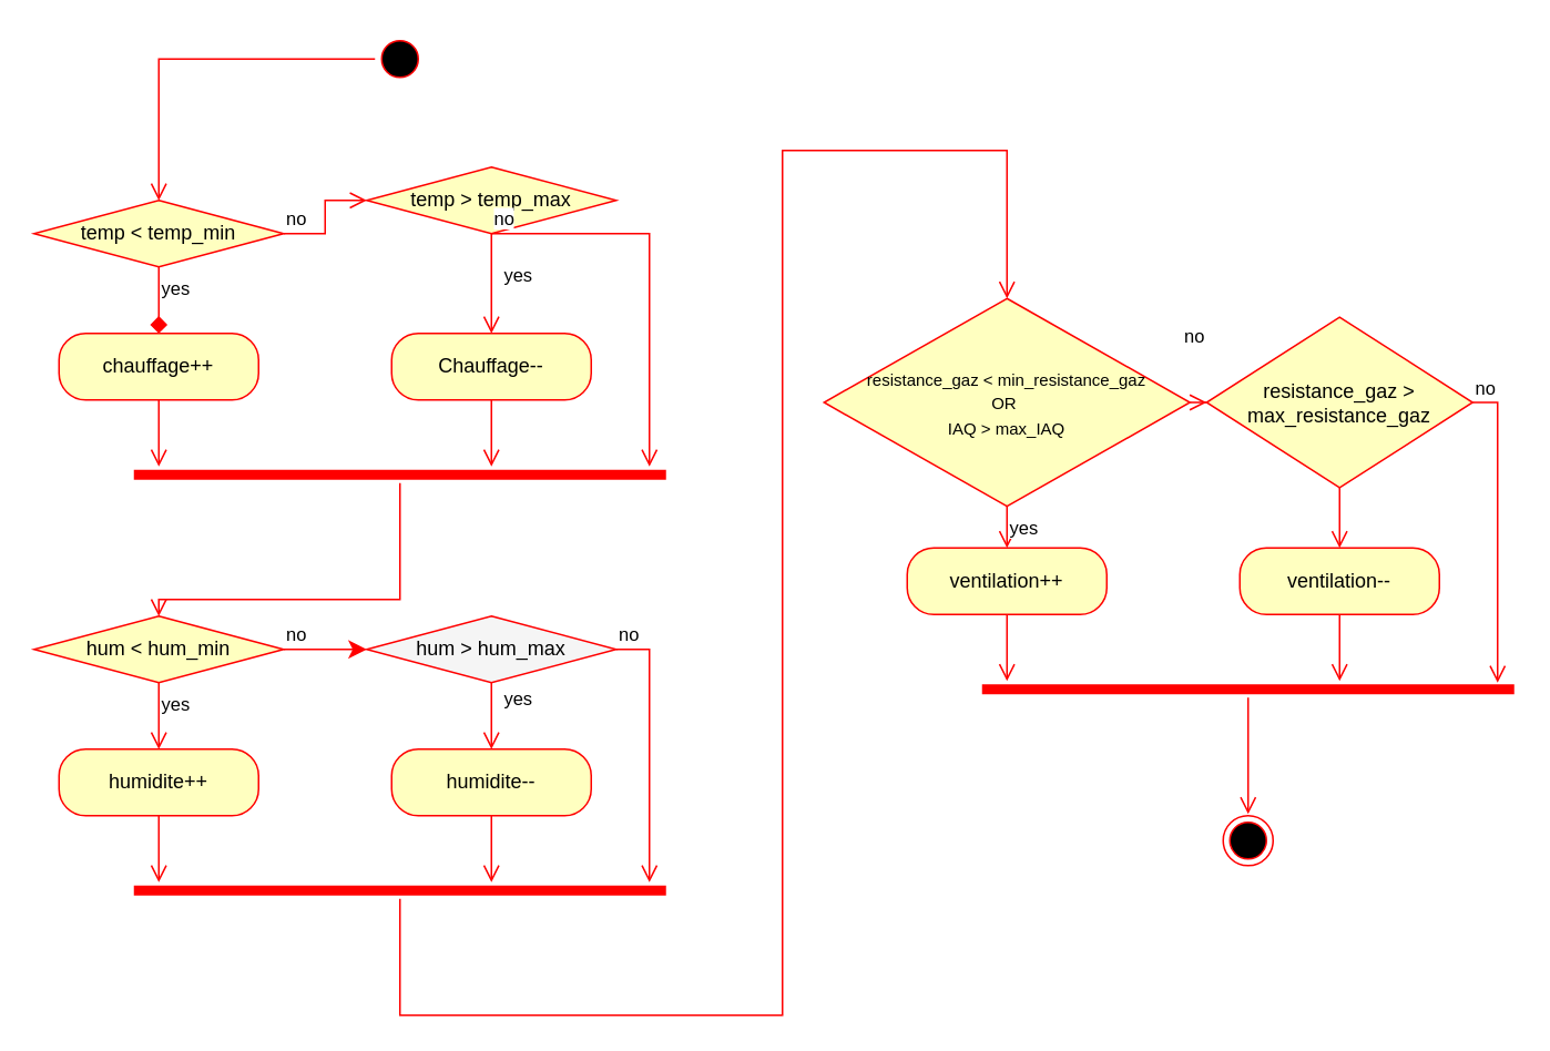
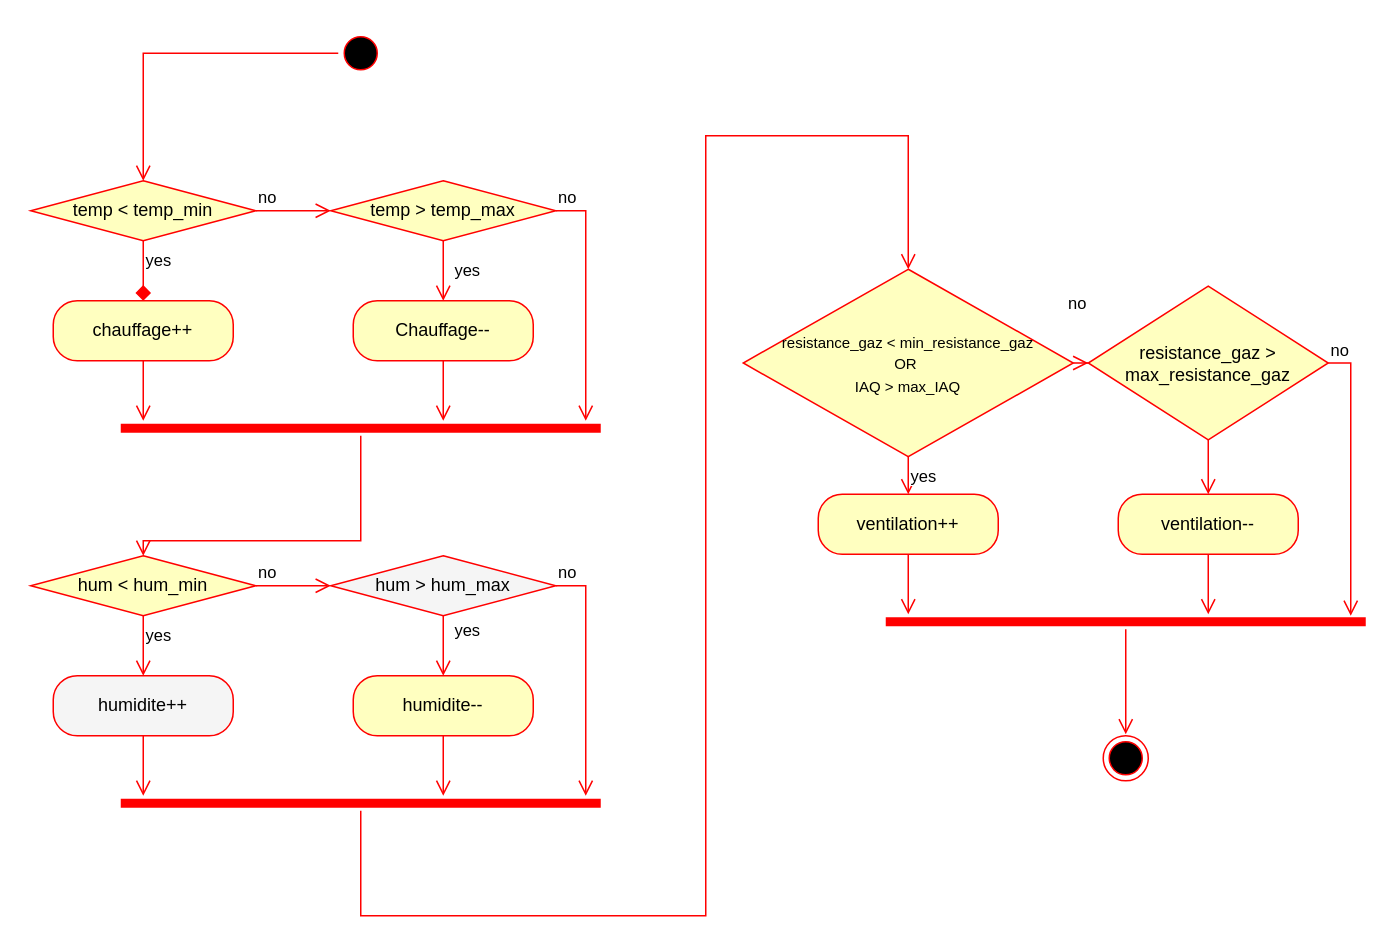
- <mxCell id="9" value="temp &amp;gt; temp_max" style="rhombus;whiteSpace=wrap;html=1;fontColor=#000000;fillColor=#ffffc0;strokeColor=#ff0000;" vertex="1" parent="1"><mxGeometry x="220" y="100" width="150" height="40" as="geometry" /></mxCell>
+ <mxCell id="9" value="temp &amp;gt; temp_max" style="rhombus;whiteSpace=wrap;html=1;fontColor=#000000;fillColor=#ffffc0;strokeColor=#ff0000;" vertex="1" parent="1"><mxGeometry x="220" y="120" width="150" height="40" as="geometry" /></mxCell>
- <mxCell id="18" value="no" style="edgeStyle=orthogonalEdgeStyle;html=1;align=left;verticalAlign=bottom;endArrow=classic;endSize=8;strokeColor=#ff0000;rounded=0;entryX=0;entryY=0.5;entryDx=0;entryDy=0;" edge="1" parent="1" source="17" target="22"><mxGeometry x="-1" relative="1" as="geometry"><mxPoint x="270" y="390" as="targetPoint" /></mxGeometry></mxCell>
+ <mxCell id="18" value="no" style="edgeStyle=orthogonalEdgeStyle;html=1;align=left;verticalAlign=bottom;endArrow=open;endSize=8;strokeColor=#ff0000;rounded=0;entryX=0;entryY=0.5;entryDx=0;entryDy=0;" edge="1" parent="1" source="17" target="22"><mxGeometry x="-1" relative="1" as="geometry"><mxPoint x="270" y="390" as="targetPoint" /></mxGeometry></mxCell>
- <mxCell id="20" value="humidite++" style="rounded=1;whiteSpace=wrap;html=1;arcSize=40;fontColor=#000000;fillColor=#ffffc0;strokeColor=#ff0000;" vertex="1" parent="1"><mxGeometry x="35" y="450" width="120" height="40" as="geometry" /></mxCell>
+ <mxCell id="20" value="humidite++" style="rounded=1;whiteSpace=wrap;html=1;arcSize=40;fontColor=#000000;fillColor=#f5f5f5;strokeColor=#ff0000;" vertex="1" parent="1"><mxGeometry x="35" y="450" width="120" height="40" as="geometry" /></mxCell>
